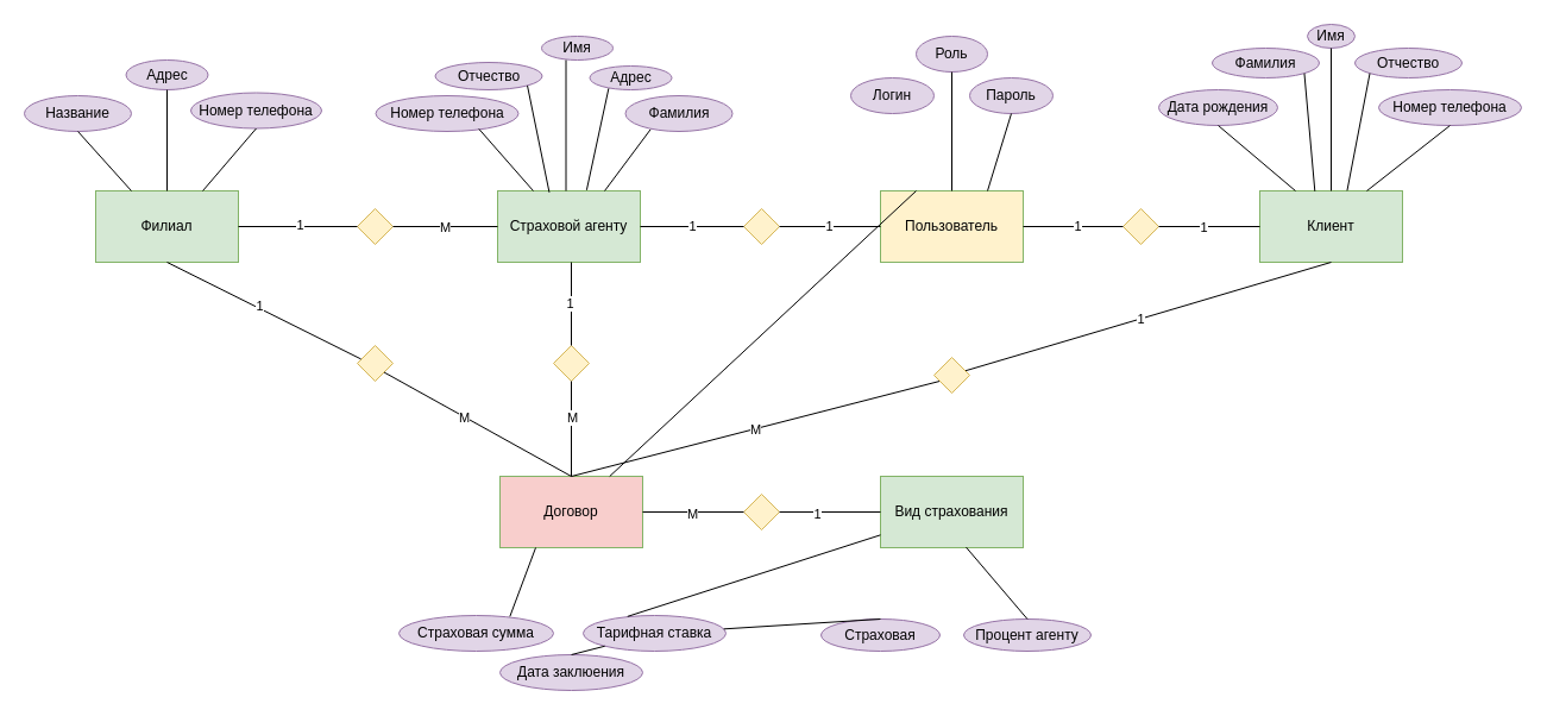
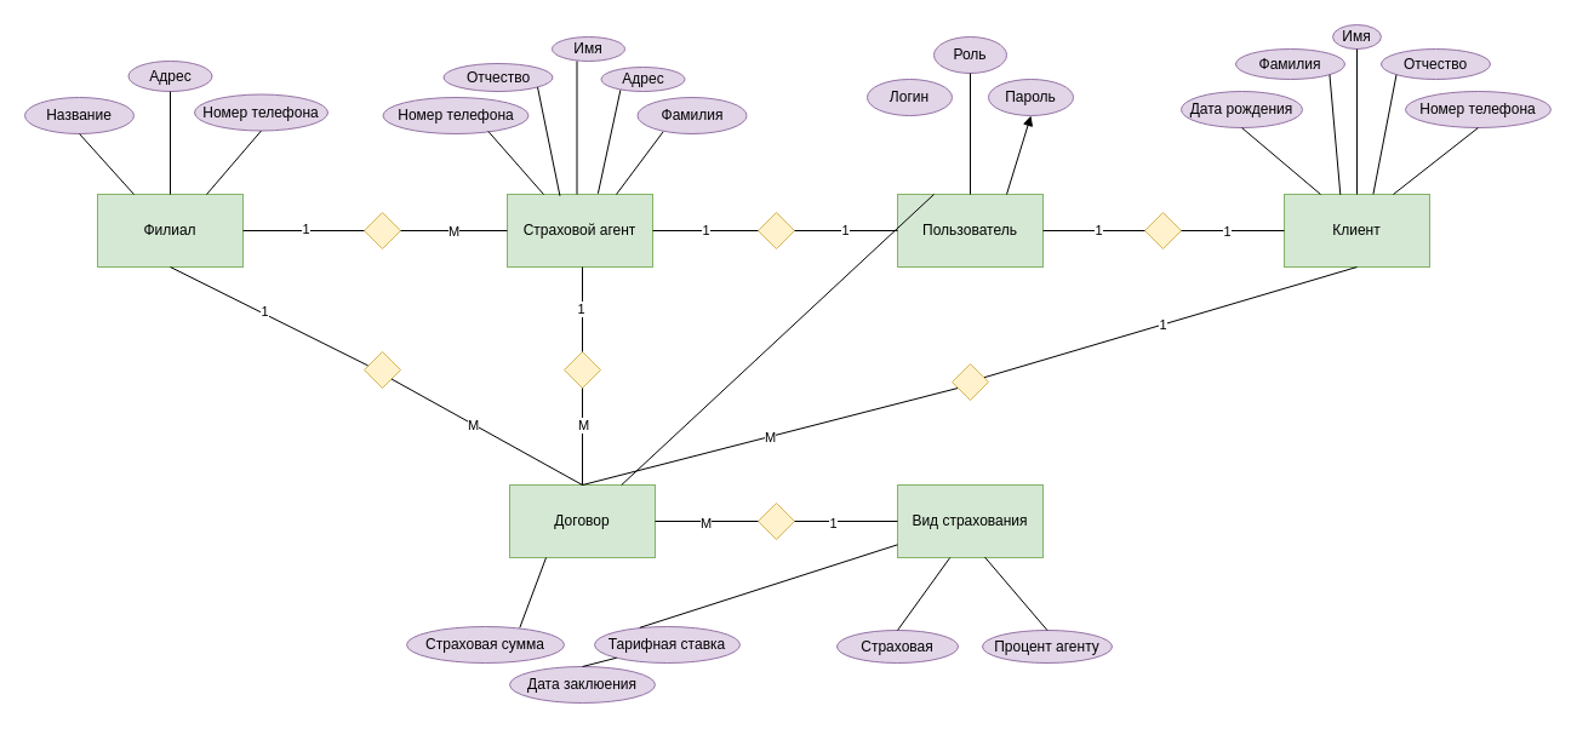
- <mxCell id="84" value="" style="endArrow=none;html=1;rounded=0;entryX=0.5;entryY=1;entryDx=0;entryDy=0;exitX=0.75;exitY=0;exitDx=0;exitDy=0;" parent="1" source="68" target="80" edge="1"><mxGeometry width="50" height="50" relative="1" as="geometry"><mxPoint x="750" y="260" as="sourcePoint" /><mxPoint x="800" y="210" as="targetPoint" /></mxGeometry></mxCell>
+ <mxCell id="84" value="" style="endArrow=block;html=1;rounded=0;entryX=0.5;entryY=1;entryDx=0;entryDy=0;exitX=0.75;exitY=0;exitDx=0;exitDy=0;" parent="1" source="68" target="80" edge="1"><mxGeometry width="50" height="50" relative="1" as="geometry"><mxPoint x="750" y="260" as="sourcePoint" /><mxPoint x="800" y="210" as="targetPoint" /></mxGeometry></mxCell>
- <mxCell id="4" value="Страховой агенту" style="rounded=0;whiteSpace=wrap;html=1;fillColor=#d5e8d4;strokeColor=#82b366;" parent="1" vertex="1"><mxGeometry x="418" y="160" width="120" height="60" as="geometry" /></mxCell>
+ <mxCell id="4" value="Страховой агент" style="rounded=0;whiteSpace=wrap;html=1;fillColor=#d5e8d4;strokeColor=#82b366;" parent="1" vertex="1"><mxGeometry x="418" y="160" width="120" height="60" as="geometry" /></mxCell>
- <mxCell id="68" value="Пользователь" style="rounded=0;whiteSpace=wrap;html=1;fillColor=#fff2cc;strokeColor=#82b366;" parent="1" vertex="1"><mxGeometry x="740" y="160" width="120" height="60" as="geometry" /></mxCell>
+ <mxCell id="68" value="Пользователь" style="rounded=0;whiteSpace=wrap;html=1;fillColor=#d5e8d4;strokeColor=#82b366;" parent="1" vertex="1"><mxGeometry x="740" y="160" width="120" height="60" as="geometry" /></mxCell>
- <mxCell id="3" value="Договор" style="rounded=0;whiteSpace=wrap;html=1;fillColor=#f8cecc;strokeColor=#82b366;" parent="1" vertex="1"><mxGeometry x="420" y="400" width="120" height="60" as="geometry" /></mxCell>
+ <mxCell id="3" value="Договор" style="rounded=0;whiteSpace=wrap;html=1;fillColor=#d5e8d4;strokeColor=#82b366;" parent="1" vertex="1"><mxGeometry x="420" y="400" width="120" height="60" as="geometry" /></mxCell>
- <mxCell id="64" value="" style="endArrow=none;html=1;rounded=0;exitX=0.5;exitY=0;exitDx=0;exitDy=0;" parent="1" source="32" target="48" edge="1"><mxGeometry width="50" height="50" relative="1" as="geometry"><mxPoint x="590" y="450" as="sourcePoint" /><mxPoint x="640" y="400" as="targetPoint" /></mxGeometry></mxCell>
+ <mxCell id="64" value="" style="endArrow=none;html=1;rounded=0;exitX=0.5;exitY=0;exitDx=0;exitDy=0;entryX=0.36;entryY=1.001;entryDx=0;entryDy=0;entryPerimeter=0;" parent="1" source="32" target="5" edge="1"><mxGeometry width="50" height="50" relative="1" as="geometry"><mxPoint x="590" y="450" as="sourcePoint" /><mxPoint x="640" y="400" as="targetPoint" /></mxGeometry></mxCell>
